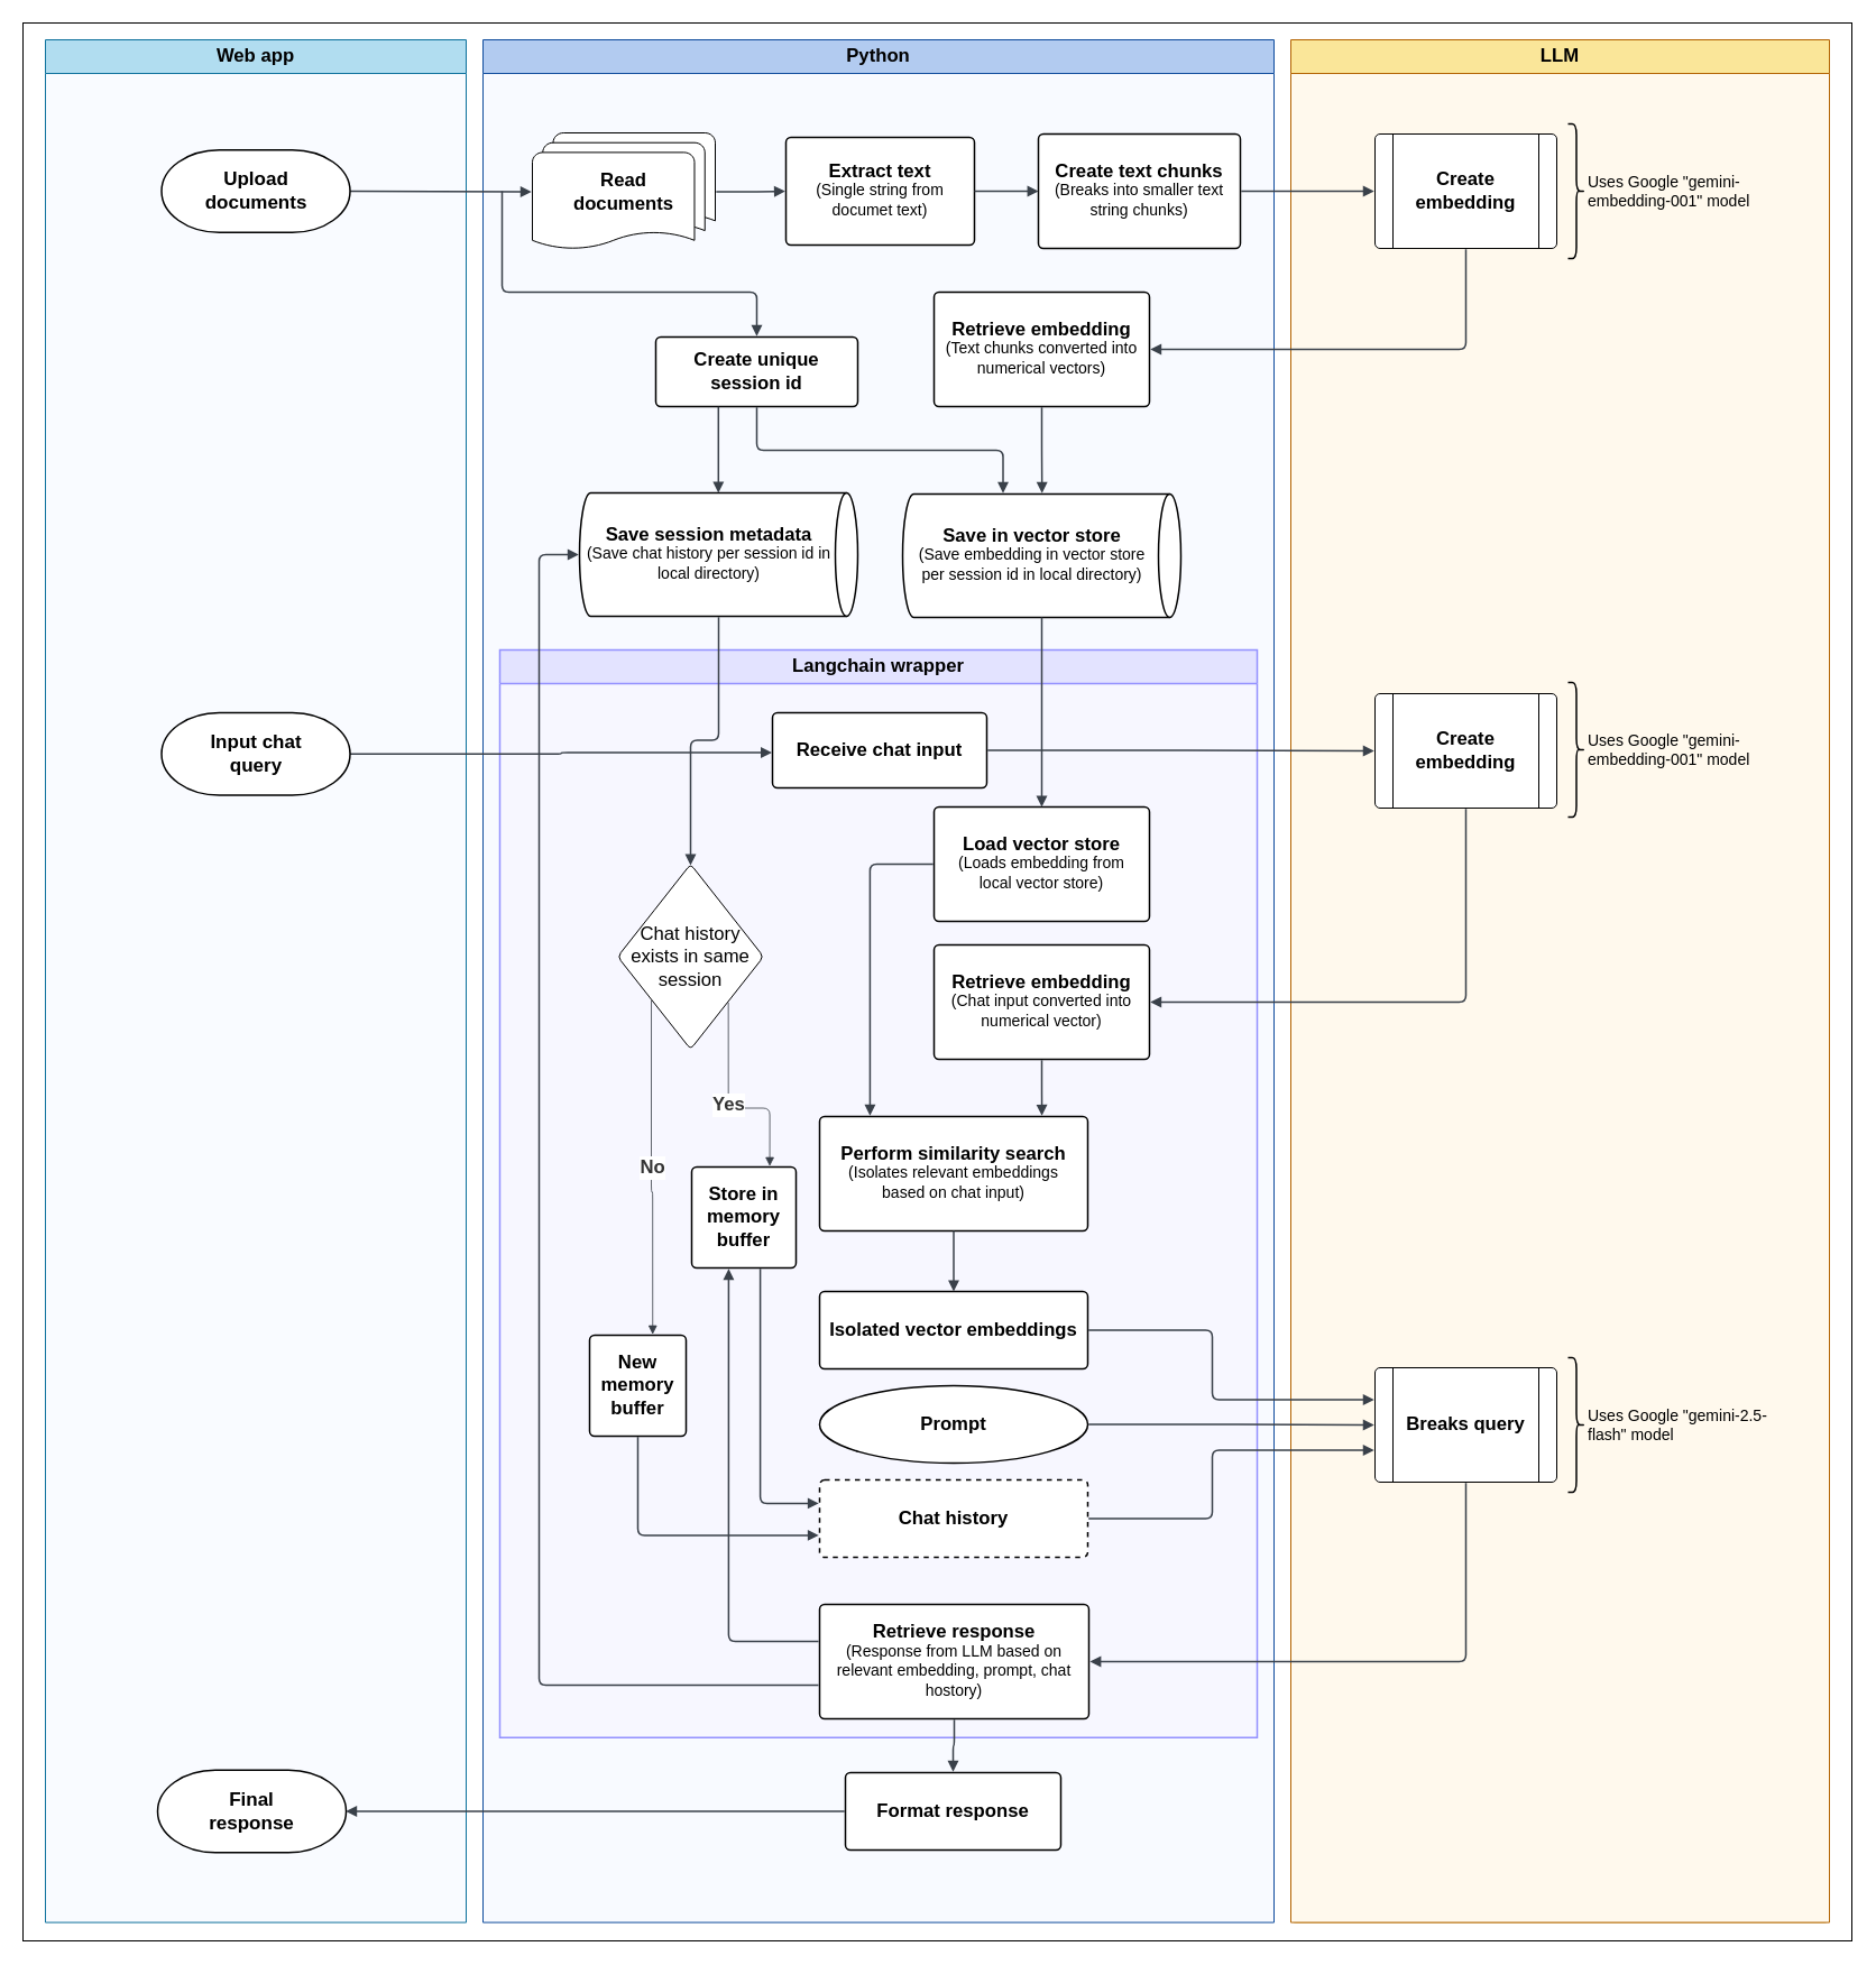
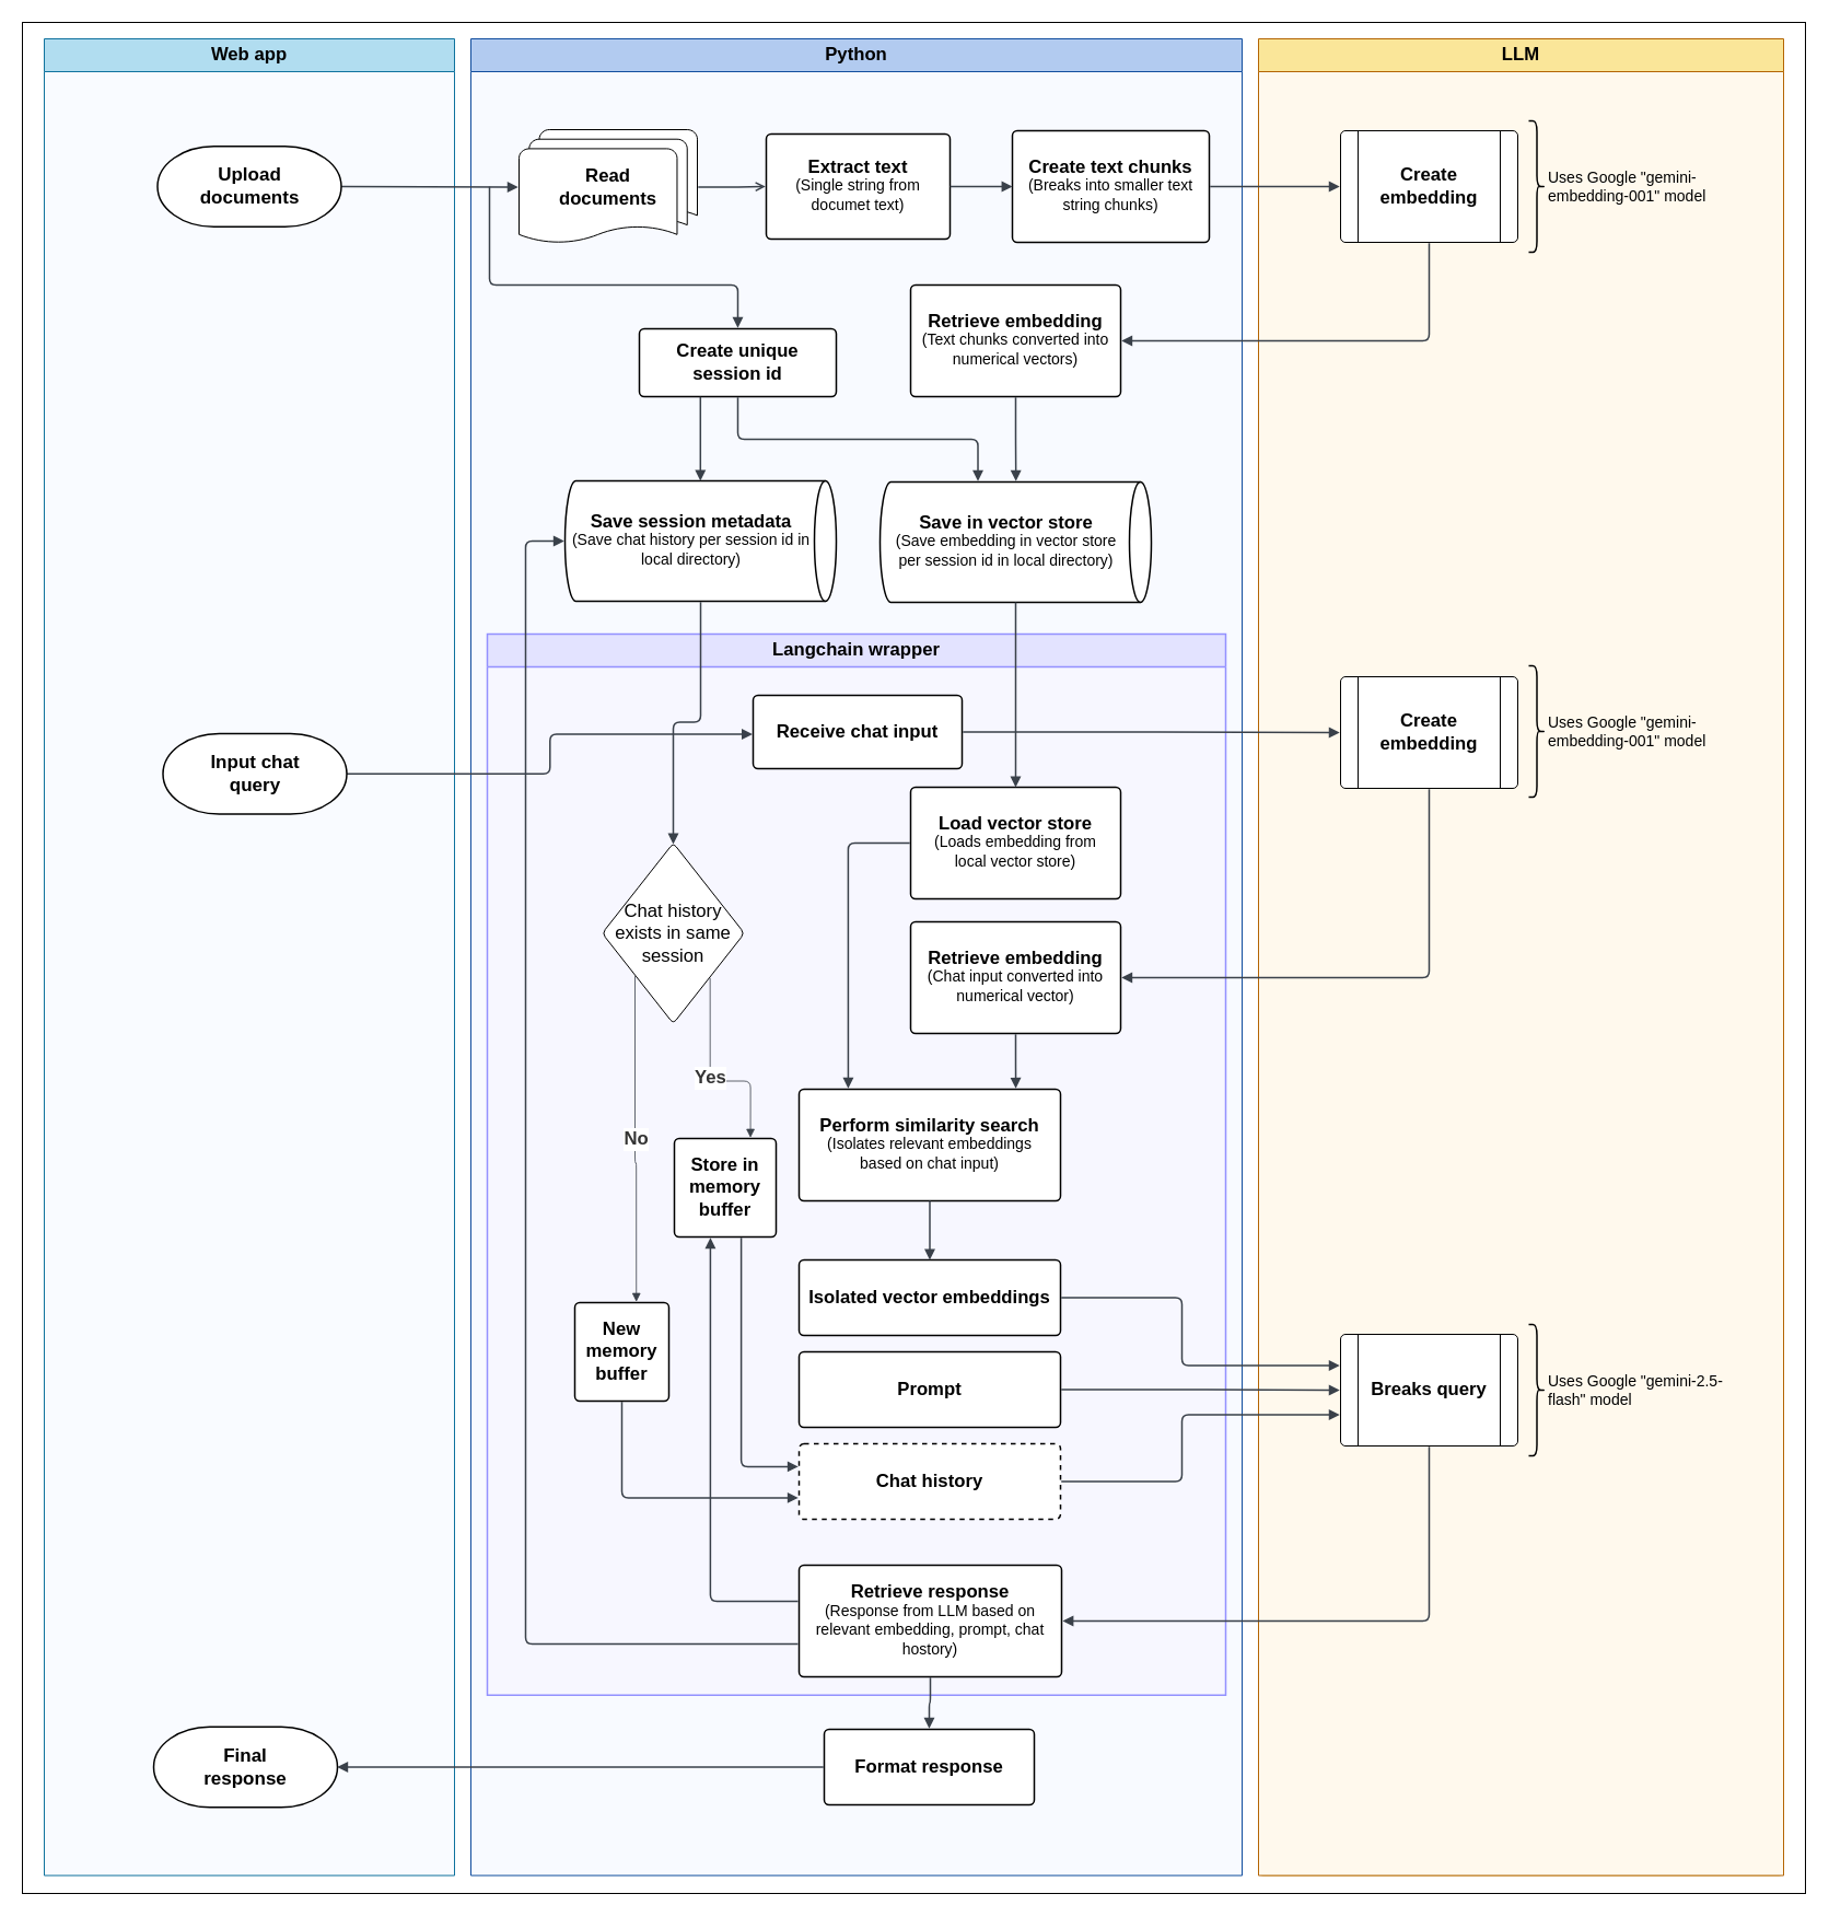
- <mxCell id="13" value="" style="html=1;jettySize=18;whiteSpace=wrap;fontSize=13;strokeColor=#3a414a;strokeOpacity=100;strokeWidth=1.5;rounded=1;arcSize=12;edgeStyle=orthogonalEdgeStyle;startArrow=none;endArrow=block;endFill=1;exitX=1.005;exitY=0.5;exitPerimeter=0;entryX=-0.004;entryY=0.5;entryPerimeter=0;lucidId=4h-sXy5aR9FB;" parent="1" source="11" target="12" edge="1"><mxGeometry width="100" height="100" relative="1" as="geometry"><Array as="points" /></mxGeometry></mxCell>
+ <mxCell id="13" value="" style="html=1;jettySize=18;whiteSpace=wrap;fontSize=13;strokeColor=#3a414a;strokeOpacity=100;strokeWidth=1.5;rounded=1;arcSize=12;edgeStyle=orthogonalEdgeStyle;startArrow=none;endArrow=open;endFill=1;exitX=1.005;exitY=0.5;exitPerimeter=0;entryX=-0.004;entryY=0.5;entryPerimeter=0;lucidId=4h-sXy5aR9FB;" parent="1" source="11" target="12" edge="1"><mxGeometry width="100" height="100" relative="1" as="geometry"><Array as="points" /></mxGeometry></mxCell>
- <mxCell id="75" value="&lt;span style=&quot;font-size: 17px;&quot;&gt;&lt;b&gt;Input chat&lt;br&gt;query&lt;/b&gt;&lt;/span&gt;" style="strokeWidth=1.5;html=1;shape=mxgraph.flowchart.terminator;whiteSpace=wrap;" parent="1" vertex="1"><mxGeometry x="143.5" y="635" width="168" height="73.5" as="geometry" /></mxCell>
+ <mxCell id="75" value="&lt;span style=&quot;font-size: 17px;&quot;&gt;&lt;b&gt;Input chat&lt;br&gt;query&lt;/b&gt;&lt;/span&gt;" style="strokeWidth=1.5;html=1;shape=mxgraph.flowchart.terminator;whiteSpace=wrap;" parent="1" vertex="1"><mxGeometry x="148.5" y="670" width="168" height="73.5" as="geometry" /></mxCell>
- <mxCell id="51" value="Prompt" style="ellipse;html=1;overflow=block;blockSpacing=1;whiteSpace=wrap;fontSize=16.7;fontStyle=1;spacing=9;strokeOpacity=100;fillOpacity=100;absoluteArcSize=1;arcSize=9;fillColor=#ffffff;strokeWidth=1.5;lucidId=QzrtJG2R_.OQ;" parent="1" vertex="1"><mxGeometry x="730" y="1235" width="239" height="69" as="geometry" /></mxCell>
+ <mxCell id="51" value="Prompt" style="html=1;overflow=block;blockSpacing=1;whiteSpace=wrap;fontSize=16.7;fontStyle=1;spacing=9;strokeOpacity=100;fillOpacity=100;rounded=1;absoluteArcSize=1;arcSize=9;fillColor=#ffffff;strokeWidth=1.5;lucidId=QzrtJG2R_.OQ;" parent="1" vertex="1"><mxGeometry x="730" y="1235" width="239" height="69" as="geometry" /></mxCell>
